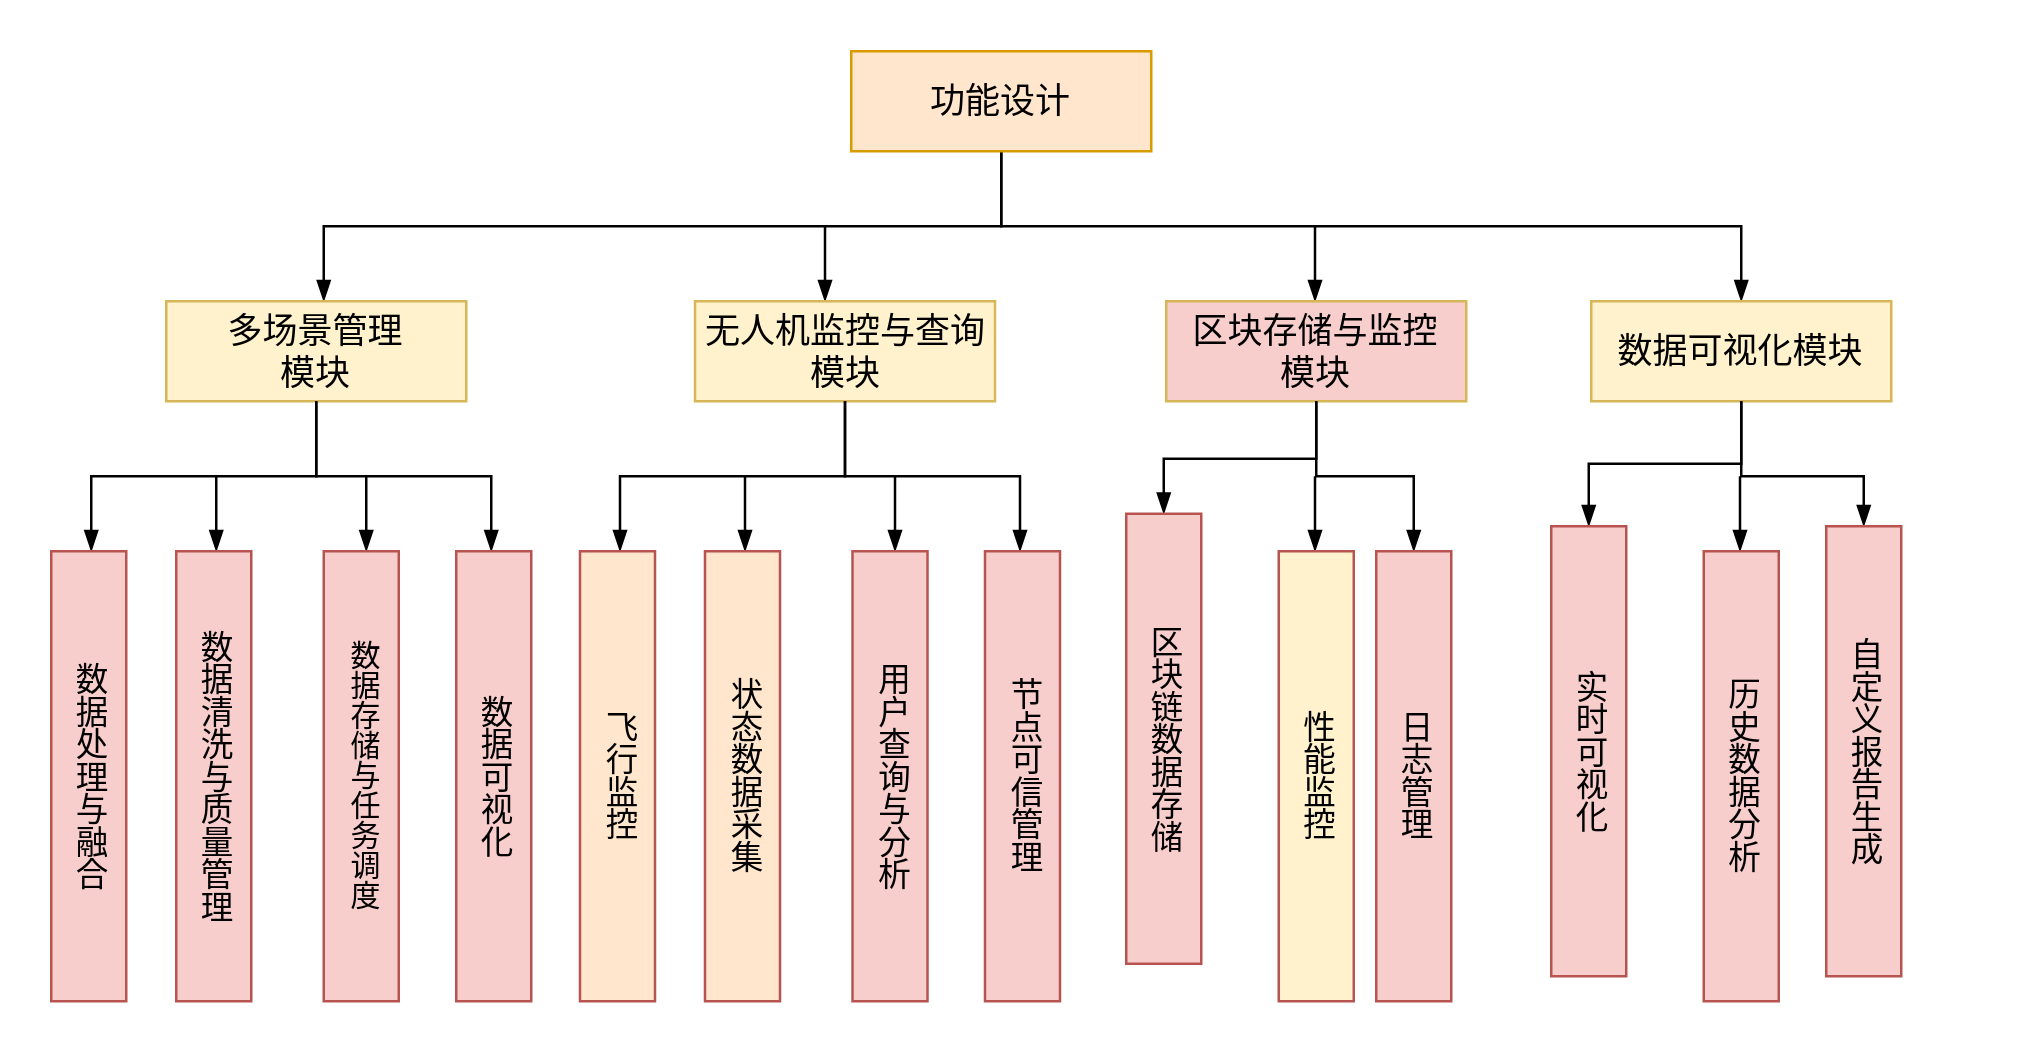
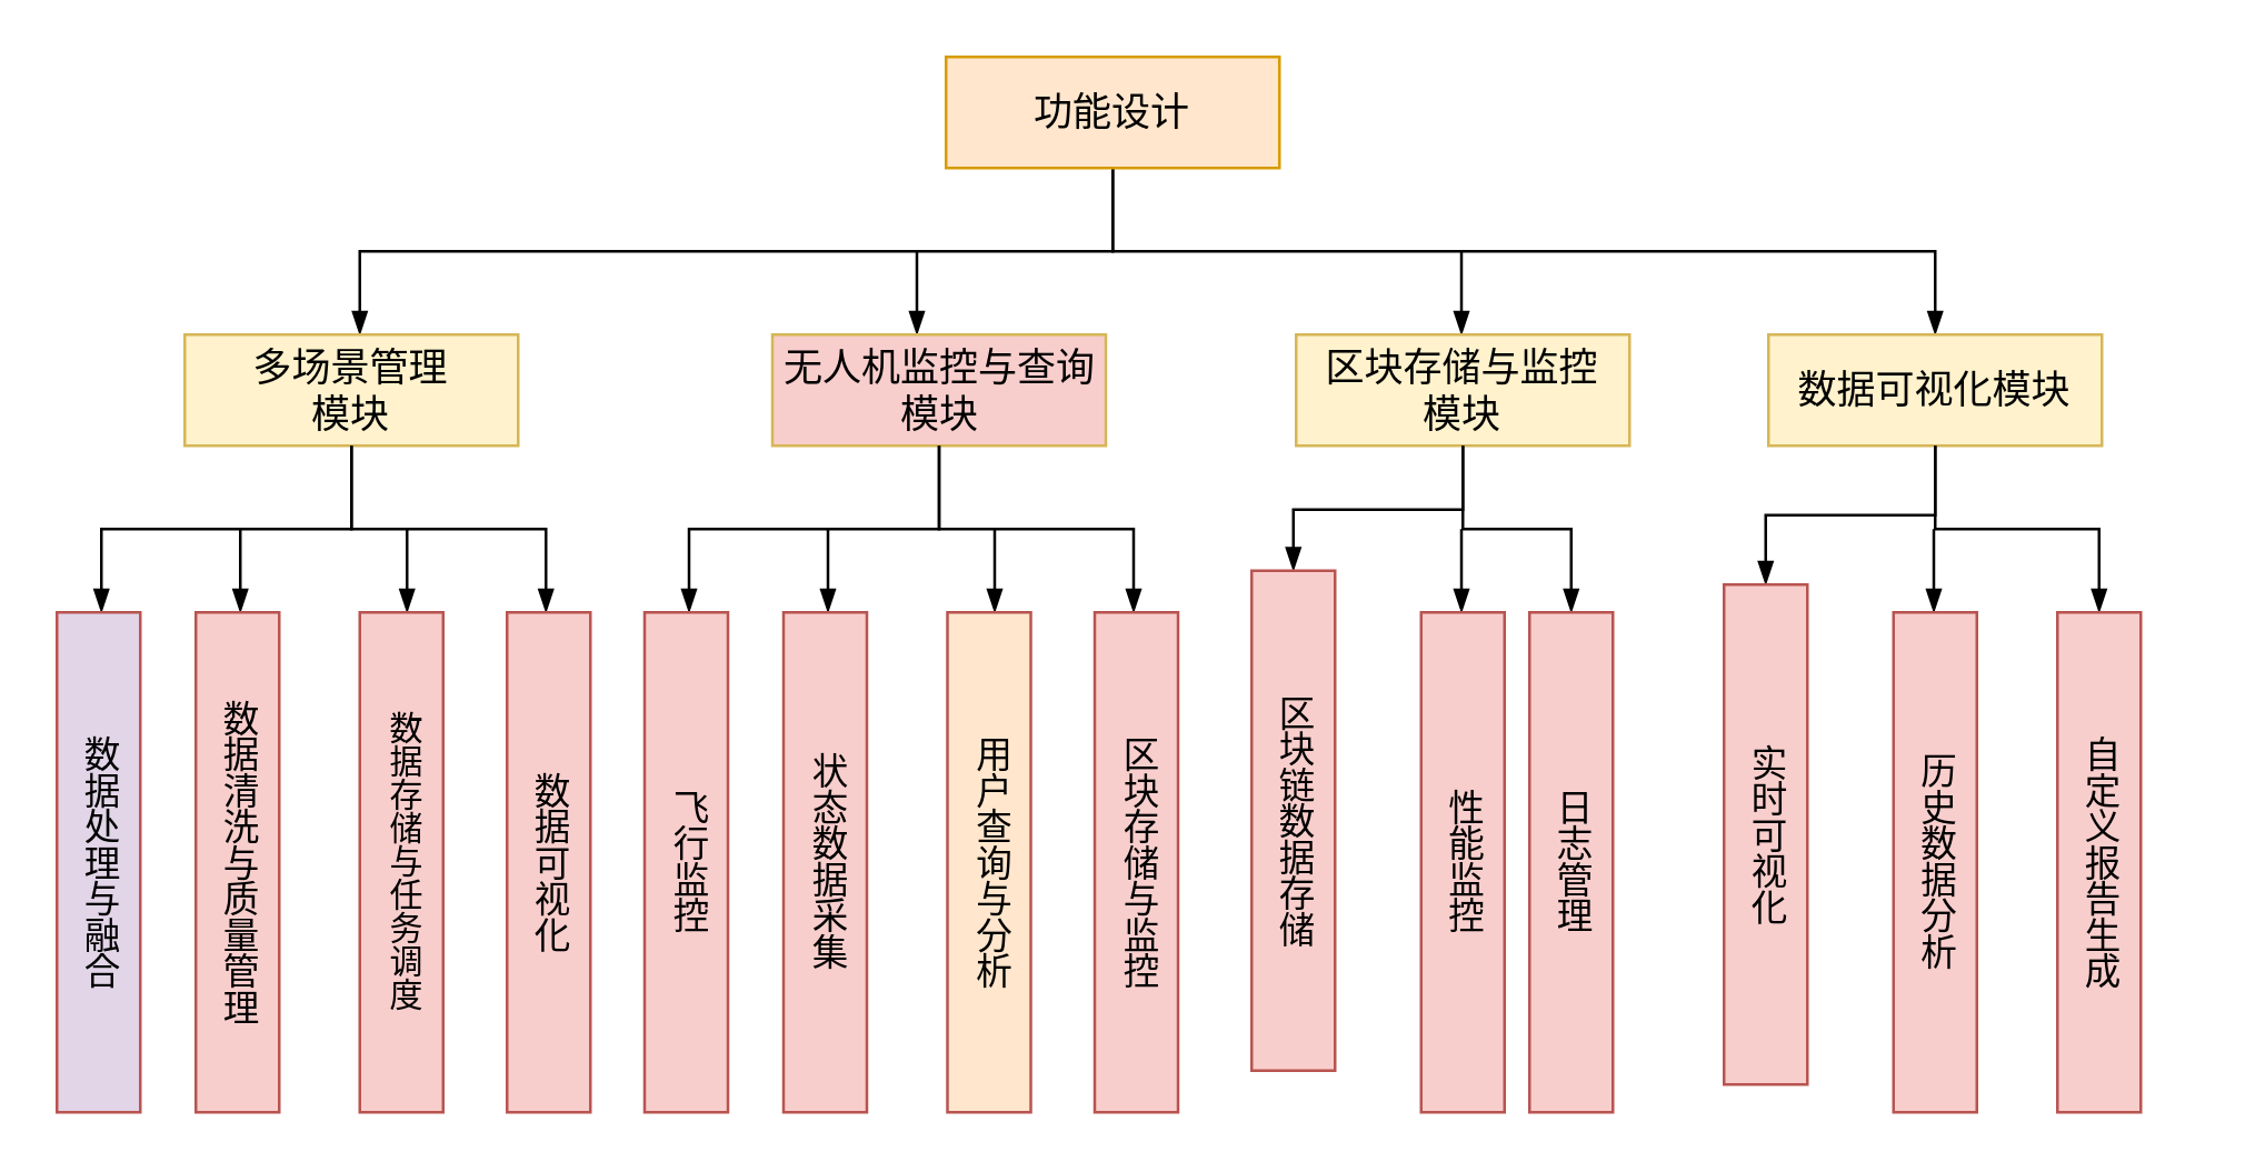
- <mxCell id="16" value="&lt;font style=&quot;font-size: 14px;&quot;&gt;无人机监控与查询模块&lt;/font&gt;" style="rounded=0;whiteSpace=wrap;html=1;fillColor=#fff2cc;strokeColor=#d6b656;" parent="1" vertex="1"><mxGeometry x="277.5" y="120" width="120" height="40" as="geometry" /></mxCell>
+ <mxCell id="16" value="&lt;font style=&quot;font-size: 14px;&quot;&gt;无人机监控与查询模块&lt;/font&gt;" style="rounded=0;whiteSpace=wrap;html=1;fillColor=#f8cecc;strokeColor=#d6b656;" parent="1" vertex="1"><mxGeometry x="277.5" y="120" width="120" height="40" as="geometry" /></mxCell>
- <mxCell id="25" value="&lt;font style=&quot;font-size: 14px;&quot;&gt;区块存储与监控&lt;/font&gt;&lt;div&gt;&lt;font style=&quot;font-size: 14px;&quot;&gt;模块&lt;/font&gt;&lt;/div&gt;" style="rounded=0;whiteSpace=wrap;html=1;fillColor=#f8cecc;strokeColor=#d6b656;" parent="1" vertex="1"><mxGeometry x="466" y="120" width="120" height="40" as="geometry" /></mxCell>
+ <mxCell id="25" value="&lt;font style=&quot;font-size: 14px;&quot;&gt;区块存储与监控&lt;/font&gt;&lt;div&gt;&lt;font style=&quot;font-size: 14px;&quot;&gt;模块&lt;/font&gt;&lt;/div&gt;" style="rounded=0;whiteSpace=wrap;html=1;fillColor=#fff2cc;strokeColor=#d6b656;" parent="1" vertex="1"><mxGeometry x="466" y="120" width="120" height="40" as="geometry" /></mxCell>
- <mxCell id="24" value="&lt;font style=&quot;font-size: 13px;&quot;&gt;节点可信管理&lt;/font&gt;" style="rounded=0;verticalAlign=middle;textDirection=vertical-rl;whiteSpace=wrap;html=1;align=center;fillColor=#f8cecc;strokeColor=#b85450;" parent="1" vertex="1"><mxGeometry x="393.5" y="220" width="30" height="180" as="geometry" /></mxCell>
+ <mxCell id="24" value="&lt;font style=&quot;font-size: 13px;&quot;&gt;区块存储与监控&lt;/font&gt;" style="rounded=0;verticalAlign=middle;textDirection=vertical-rl;whiteSpace=wrap;html=1;align=center;fillColor=#f8cecc;strokeColor=#b85450;" parent="1" vertex="1"><mxGeometry x="393.5" y="220" width="30" height="180" as="geometry" /></mxCell>
- <mxCell id="38" value="&lt;font style=&quot;font-size: 13px;&quot;&gt;自定义报告生成&lt;/font&gt;" style="rounded=0;verticalAlign=middle;textDirection=vertical-rl;whiteSpace=wrap;html=1;align=center;fillColor=#f8cecc;strokeColor=#b85450;" parent="1" vertex="1"><mxGeometry x="730" y="210" width="30" height="180" as="geometry" /></mxCell>
+ <mxCell id="38" value="&lt;font style=&quot;font-size: 13px;&quot;&gt;自定义报告生成&lt;/font&gt;" style="rounded=0;verticalAlign=middle;textDirection=vertical-rl;whiteSpace=wrap;html=1;align=center;fillColor=#f8cecc;strokeColor=#b85450;" parent="1" vertex="1"><mxGeometry x="740" y="220" width="30" height="180" as="geometry" /></mxCell>
- <mxCell id="12" value="&lt;font style=&quot;font-size: 13px;&quot;&gt;数据处理与融合&lt;/font&gt;" style="rounded=0;verticalAlign=middle;textDirection=vertical-rl;whiteSpace=wrap;html=1;align=center;fillColor=#f8cecc;strokeColor=#b85450;" parent="1" vertex="1"><mxGeometry x="20" y="220" width="30" height="180" as="geometry" /></mxCell>
+ <mxCell id="12" value="&lt;font style=&quot;font-size: 13px;&quot;&gt;数据处理与融合&lt;/font&gt;" style="rounded=0;verticalAlign=middle;textDirection=vertical-rl;whiteSpace=wrap;html=1;align=center;fillColor=#e1d5e7;strokeColor=#b85450;" parent="1" vertex="1"><mxGeometry x="20" y="220" width="30" height="180" as="geometry" /></mxCell>
- <mxCell id="21" value="&lt;span style=&quot;font-size: 13px;&quot;&gt;飞行监控&lt;/span&gt;" style="rounded=0;verticalAlign=middle;textDirection=vertical-rl;whiteSpace=wrap;html=1;align=center;fillColor=#ffe6cc;strokeColor=#b85450;" parent="1" vertex="1"><mxGeometry x="231.5" y="220" width="30" height="180" as="geometry" /></mxCell>
+ <mxCell id="21" value="&lt;span style=&quot;font-size: 13px;&quot;&gt;飞行监控&lt;/span&gt;" style="rounded=0;verticalAlign=middle;textDirection=vertical-rl;whiteSpace=wrap;html=1;align=center;fillColor=#f8cecc;strokeColor=#b85450;" parent="1" vertex="1"><mxGeometry x="231.5" y="220" width="30" height="180" as="geometry" /></mxCell>
- <mxCell id="22" value="&lt;font style=&quot;font-size: 13px;&quot;&gt;状态数据采集&lt;/font&gt;" style="rounded=0;verticalAlign=middle;textDirection=vertical-rl;whiteSpace=wrap;html=1;align=center;fillColor=#ffe6cc;strokeColor=#b85450;" parent="1" vertex="1"><mxGeometry x="281.5" y="220" width="30" height="180" as="geometry" /></mxCell>
+ <mxCell id="22" value="&lt;font style=&quot;font-size: 13px;&quot;&gt;状态数据采集&lt;/font&gt;" style="rounded=0;verticalAlign=middle;textDirection=vertical-rl;whiteSpace=wrap;html=1;align=center;fillColor=#f8cecc;strokeColor=#b85450;" parent="1" vertex="1"><mxGeometry x="281.5" y="220" width="30" height="180" as="geometry" /></mxCell>
- <mxCell id="23" value="&lt;font style=&quot;font-size: 13px;&quot;&gt;用户查询与分析&lt;/font&gt;" style="rounded=0;verticalAlign=middle;textDirection=vertical-rl;whiteSpace=wrap;html=1;align=center;fillColor=#f8cecc;strokeColor=#b85450;" parent="1" vertex="1"><mxGeometry x="340.5" y="220" width="30" height="180" as="geometry" /></mxCell>
+ <mxCell id="23" value="&lt;font style=&quot;font-size: 13px;&quot;&gt;用户查询与分析&lt;/font&gt;" style="rounded=0;verticalAlign=middle;textDirection=vertical-rl;whiteSpace=wrap;html=1;align=center;fillColor=#ffe6cc;strokeColor=#b85450;" parent="1" vertex="1"><mxGeometry x="340.5" y="220" width="30" height="180" as="geometry" /></mxCell>
- <mxCell id="30" value="&lt;font style=&quot;font-size: 13px;&quot;&gt;性能监控&lt;/font&gt;" style="rounded=0;verticalAlign=middle;textDirection=vertical-rl;whiteSpace=wrap;html=1;align=center;fillColor=#fff2cc;strokeColor=#b85450;" parent="1" vertex="1"><mxGeometry x="511" y="220" width="30" height="180" as="geometry" /></mxCell>
+ <mxCell id="30" value="&lt;font style=&quot;font-size: 13px;&quot;&gt;性能监控&lt;/font&gt;" style="rounded=0;verticalAlign=middle;textDirection=vertical-rl;whiteSpace=wrap;html=1;align=center;fillColor=#f8cecc;strokeColor=#b85450;" parent="1" vertex="1"><mxGeometry x="511" y="220" width="30" height="180" as="geometry" /></mxCell>
